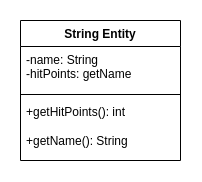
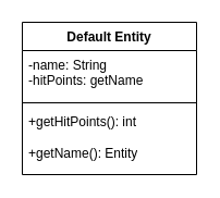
- <mxCell id="2" value="String Entity" style="swimlane;fontStyle=1;align=center;verticalAlign=top;childLayout=stackLayout;horizontal=1;startSize=26;horizontalStack=0;resizeParent=1;resizeParentMax=0;resizeLast=0;collapsible=1;marginBottom=0;whiteSpace=wrap;html=1;" vertex="1" parent="1"><mxGeometry x="20" y="20" width="160" height="140" as="geometry" /></mxCell>
+ <mxCell id="2" value="Default Entity" style="swimlane;fontStyle=1;align=center;verticalAlign=top;childLayout=stackLayout;horizontal=1;startSize=26;horizontalStack=0;resizeParent=1;resizeParentMax=0;resizeLast=0;collapsible=1;marginBottom=0;whiteSpace=wrap;html=1;" vertex="1" parent="1"><mxGeometry x="20" y="20" width="160" height="140" as="geometry" /></mxCell>
- <mxCell id="5" value="&lt;div&gt;+getHitPoints(): int&lt;/div&gt;&lt;div&gt;&lt;br&gt;&lt;/div&gt;&lt;div&gt;+getName(): String&lt;/div&gt;" style="text;strokeColor=none;fillColor=none;align=left;verticalAlign=top;spacingLeft=4;spacingRight=4;overflow=hidden;rotatable=0;points=[[0,0.5],[1,0.5]];portConstraint=eastwest;whiteSpace=wrap;html=1;" vertex="1" parent="2"><mxGeometry y="78" width="160" height="62" as="geometry" /></mxCell>
+ <mxCell id="5" value="&lt;div&gt;+getHitPoints(): int&lt;/div&gt;&lt;div&gt;&lt;br&gt;&lt;/div&gt;&lt;div&gt;+getName(): Entity&lt;/div&gt;" style="text;strokeColor=none;fillColor=none;align=left;verticalAlign=top;spacingLeft=4;spacingRight=4;overflow=hidden;rotatable=0;points=[[0,0.5],[1,0.5]];portConstraint=eastwest;whiteSpace=wrap;html=1;" vertex="1" parent="2"><mxGeometry y="78" width="160" height="62" as="geometry" /></mxCell>
